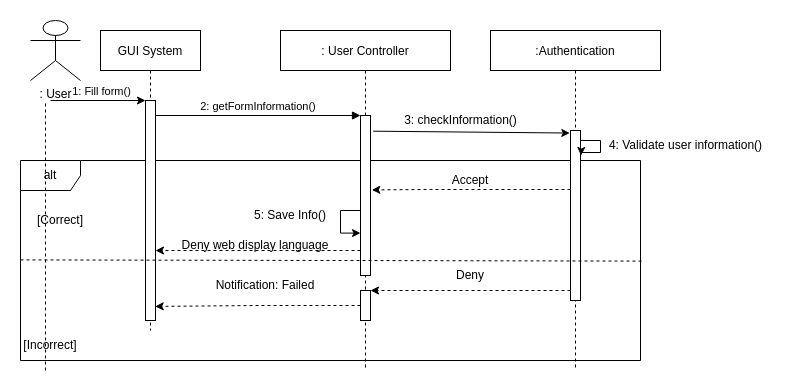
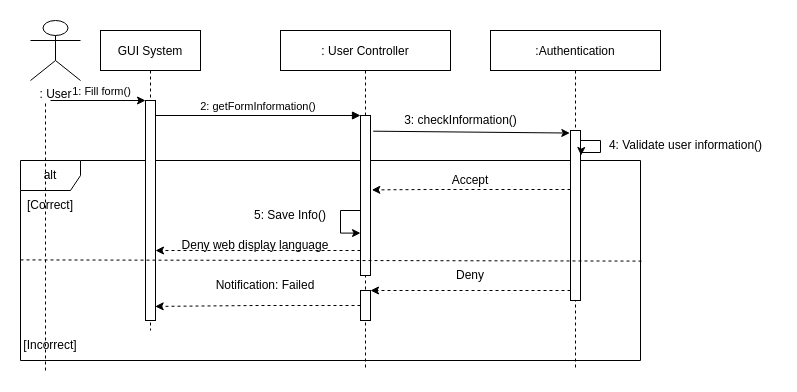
- <mxCell id="23" value="[Correct]" style="text;html=1;strokeColor=none;fillColor=none;align=center;verticalAlign=middle;whiteSpace=wrap;rounded=0;" vertex="1" parent="1"><mxGeometry x="30" y="205" width="60" height="30" as="geometry" /></mxCell>
+ <mxCell id="23" value="[Correct]" style="text;html=1;strokeColor=none;fillColor=none;align=center;verticalAlign=middle;whiteSpace=wrap;rounded=0;" vertex="1" parent="1"><mxGeometry x="20" y="190" width="60" height="30" as="geometry" /></mxCell>
